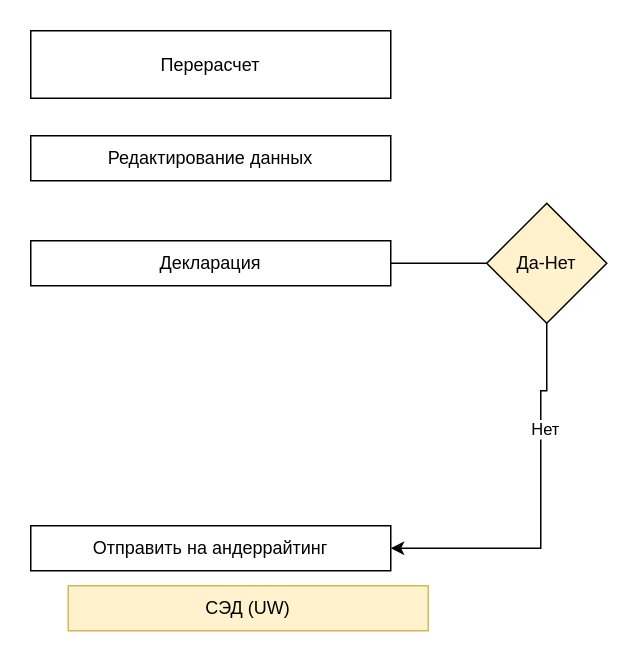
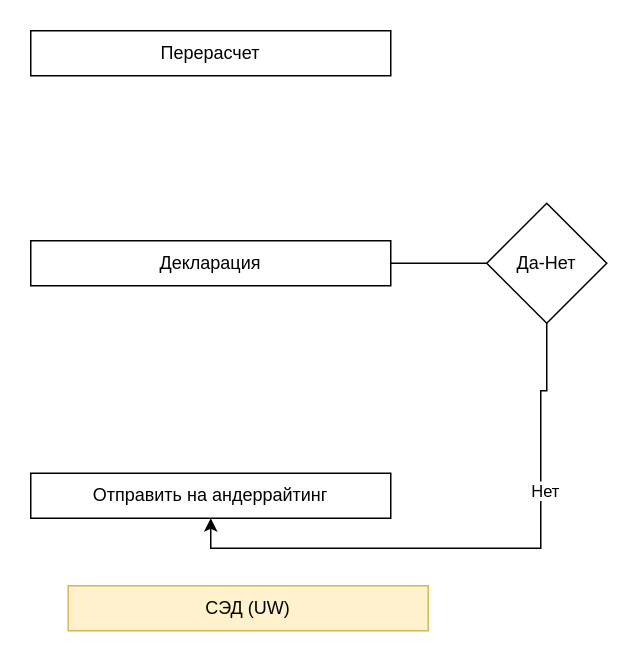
- <mxCell id="2" value="Перерасчет" style="rounded=0;whiteSpace=wrap;html=1;" vertex="1" parent="1"><mxGeometry x="20" y="20" width="240" height="45" as="geometry" /></mxCell>
+ <mxCell id="2" value="Перерасчет" style="rounded=0;whiteSpace=wrap;html=1;" vertex="1" parent="1"><mxGeometry x="20" y="20" width="240" height="30" as="geometry" /></mxCell>
- <mxCell id="3" value="Редактирование данных" style="rounded=0;whiteSpace=wrap;html=1;" vertex="1" parent="1"><mxGeometry x="20" y="90" width="240" height="30" as="geometry" /></mxCell>
- <mxCell id="9" value="Да-Нет" style="rhombus;whiteSpace=wrap;html=1;fillColor=#fff2cc;" vertex="1" parent="1"><mxGeometry x="324" y="135" width="80" height="80" as="geometry" /></mxCell>
+ <mxCell id="9" value="Да-Нет" style="rhombus;whiteSpace=wrap;html=1;" vertex="1" parent="1"><mxGeometry x="324" y="135" width="80" height="80" as="geometry" /></mxCell>
- <mxCell id="6" value="Отправить на андеррайтинг" style="rounded=0;whiteSpace=wrap;html=1;" vertex="1" parent="1"><mxGeometry x="20" y="350" width="240" height="30" as="geometry" /></mxCell>
+ <mxCell id="6" value="Отправить на андеррайтинг" style="rounded=0;whiteSpace=wrap;html=1;" vertex="1" parent="1"><mxGeometry x="20" y="315" width="240" height="30" as="geometry" /></mxCell>
